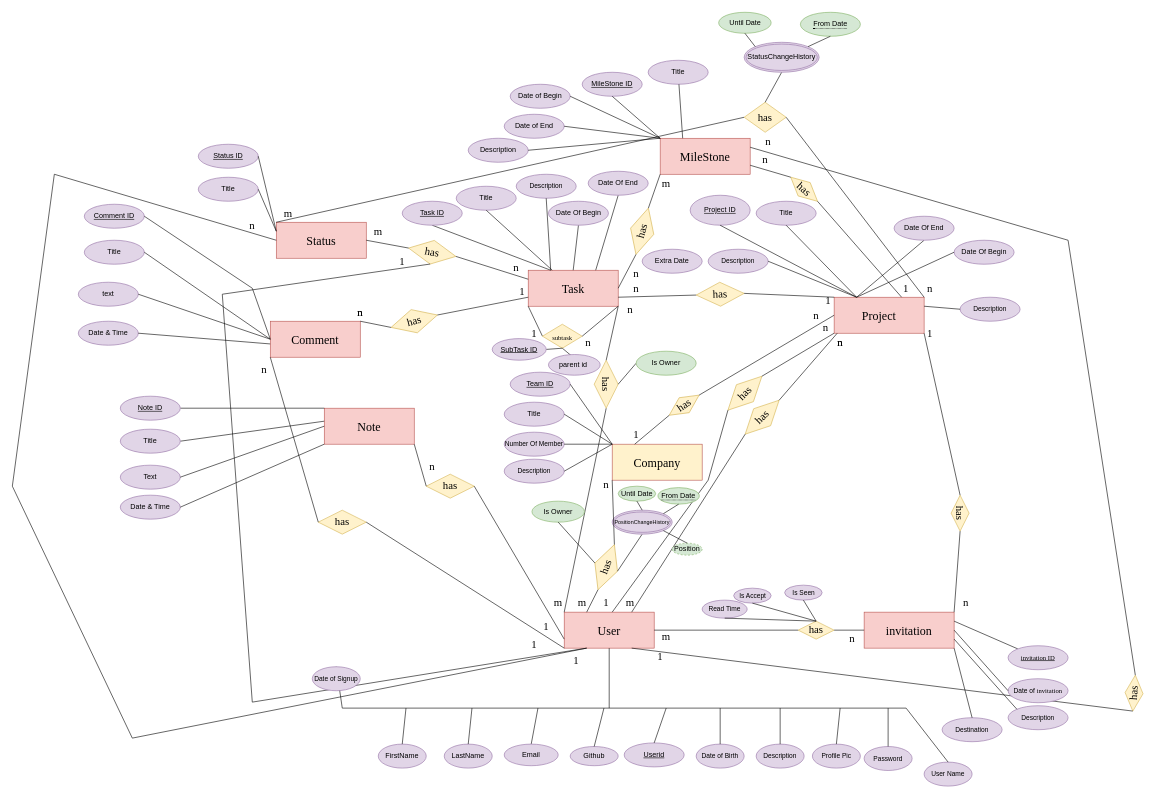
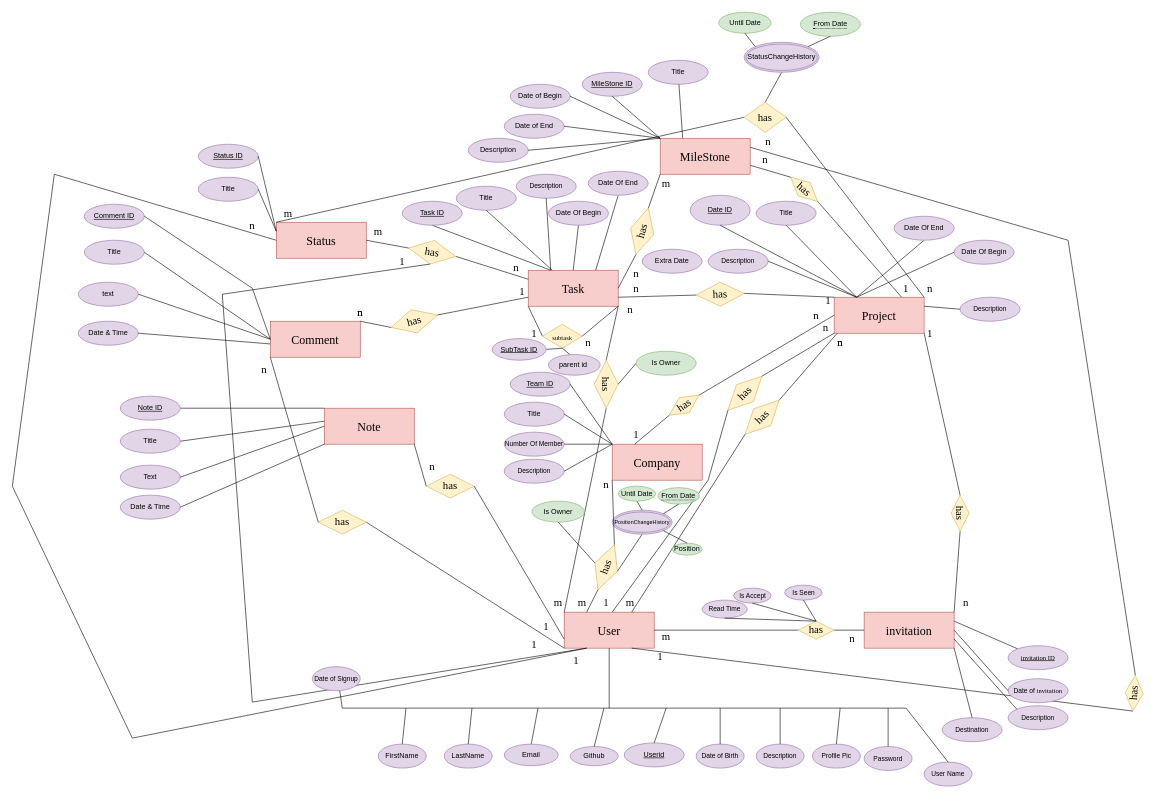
- <mxCell id="164" value="Project ID" style="ellipse;whiteSpace=wrap;html=1;align=center;fontStyle=4;fillColor=#e1d5e7;strokeColor=#9673a6;fontColor=#000000;" parent="1" vertex="1"><mxGeometry x="1150" y="325" width="100" height="50" as="geometry" /></mxCell>
+ <mxCell id="164" value="Date ID" style="ellipse;whiteSpace=wrap;html=1;align=center;fontStyle=4;fillColor=#e1d5e7;strokeColor=#9673a6;fontColor=#000000;" parent="1" vertex="1"><mxGeometry x="1150" y="325" width="100" height="50" as="geometry" /></mxCell>
- <mxCell id="9" value="&lt;font face=&quot;Verdana&quot;&gt;&lt;span style=&quot;font-size: 20px;&quot;&gt;Company&lt;/span&gt;&lt;/font&gt;" style="whiteSpace=wrap;html=1;align=center;fillColor=#fff2cc;strokeColor=#b85450;fontColor=#000000;" parent="1" vertex="1"><mxGeometry x="1020" y="740" width="150" height="60" as="geometry" /></mxCell>
+ <mxCell id="9" value="&lt;font face=&quot;Verdana&quot;&gt;&lt;span style=&quot;font-size: 20px;&quot;&gt;Company&lt;/span&gt;&lt;/font&gt;" style="whiteSpace=wrap;html=1;align=center;fillColor=#f8cecc;strokeColor=#b85450;fontColor=#000000;" parent="1" vertex="1"><mxGeometry x="1020" y="740" width="150" height="60" as="geometry" /></mxCell>
- <mxCell id="222" value="Position" style="ellipse;whiteSpace=wrap;html=1;align=center;fillColor=#d5e8d4;strokeColor=#82b366;fontColor=#000000;dashed=1;" parent="1" vertex="1"><mxGeometry x="1120" y="905" width="50" height="20" as="geometry" /></mxCell>
+ <mxCell id="222" value="Position" style="ellipse;whiteSpace=wrap;html=1;align=center;fillColor=#d5e8d4;strokeColor=#82b366;fontColor=#000000;" parent="1" vertex="1"><mxGeometry x="1120" y="905" width="50" height="20" as="geometry" /></mxCell>
